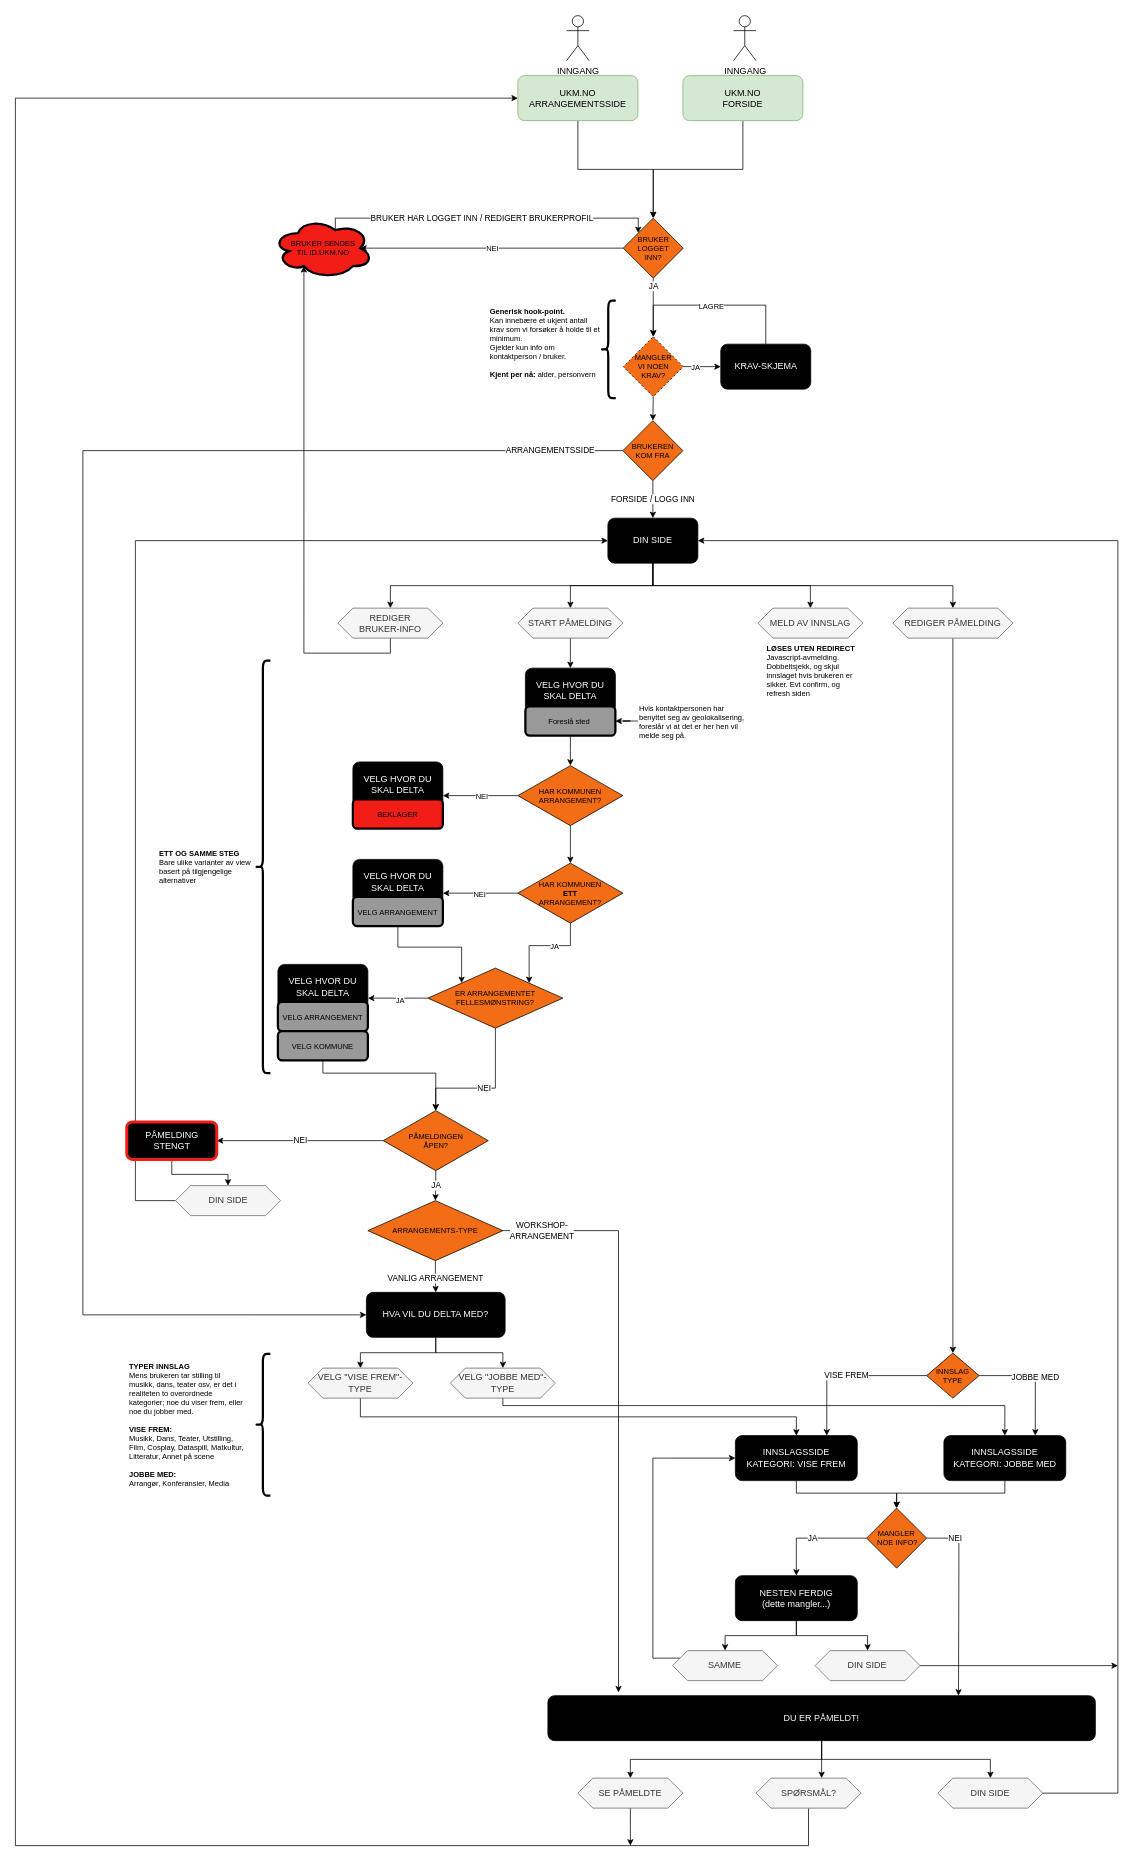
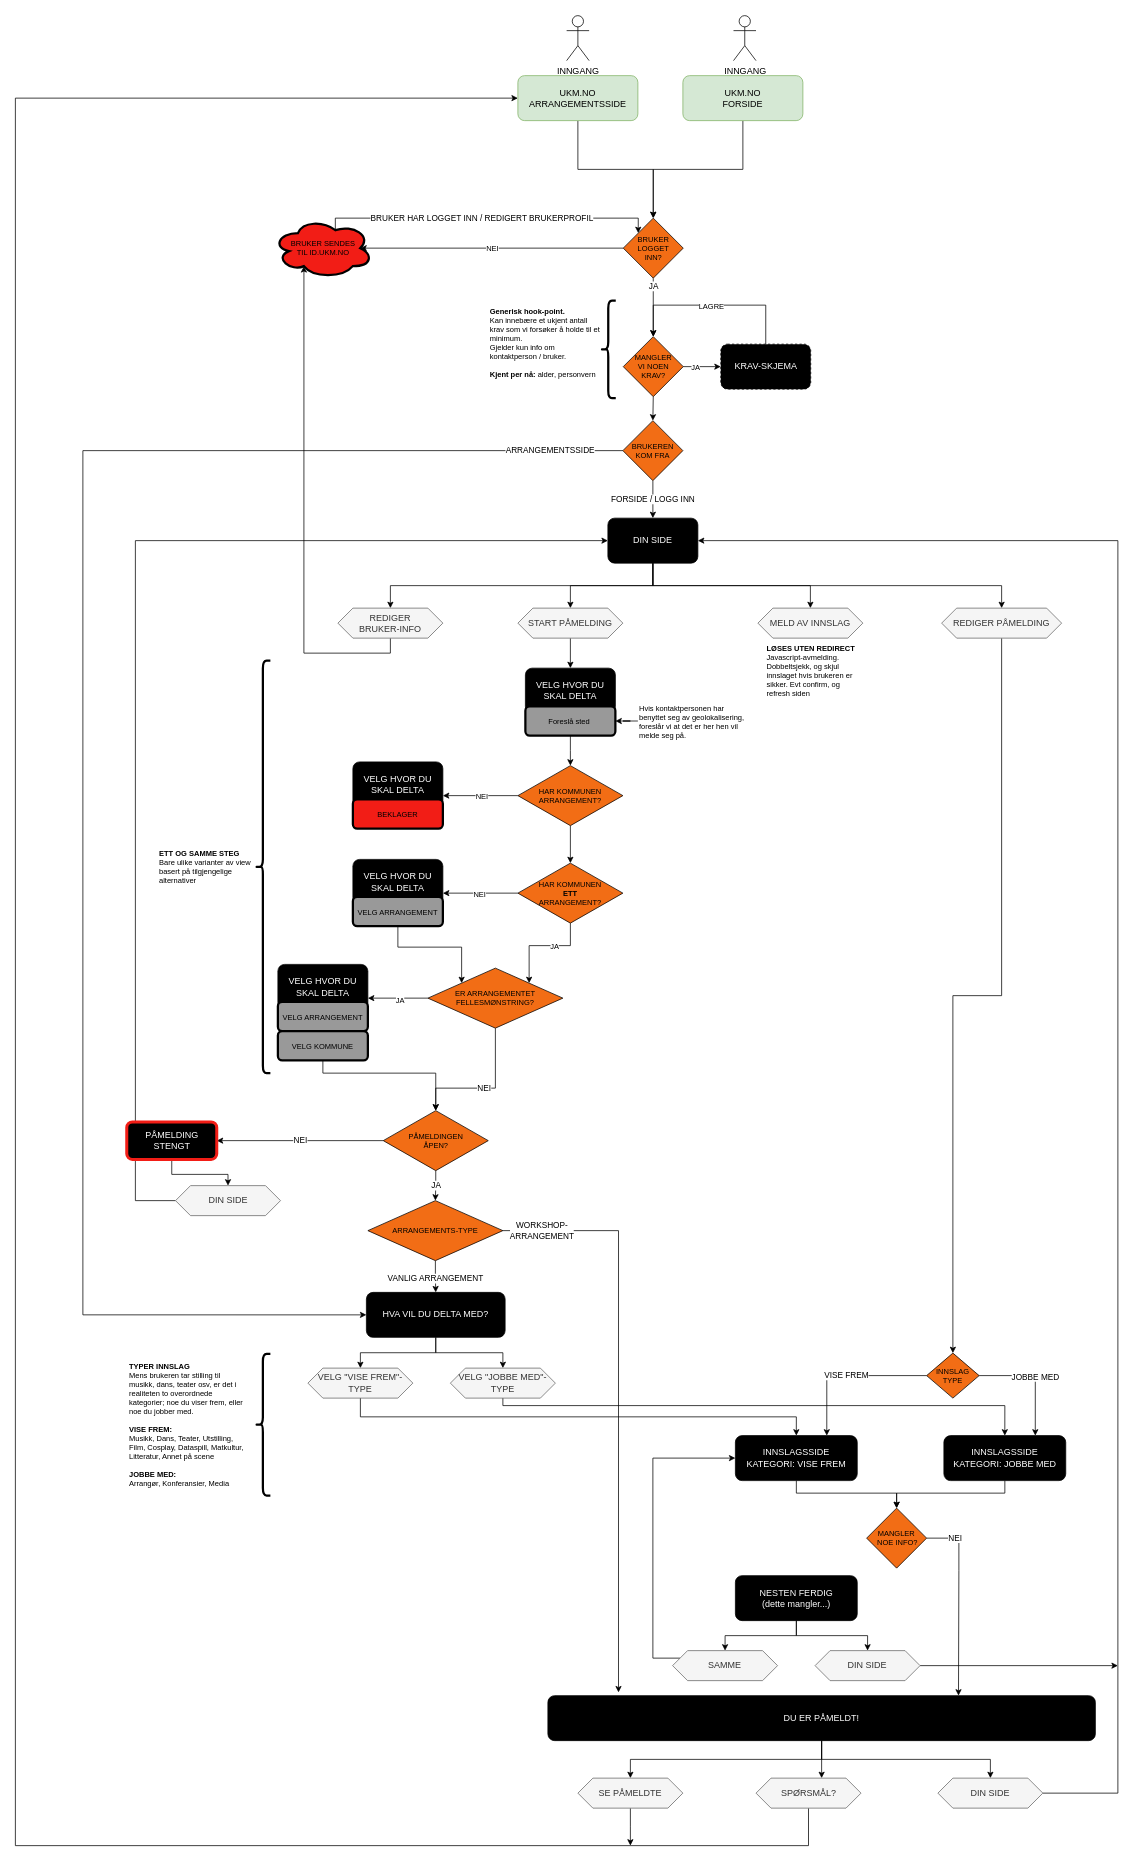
- <mxCell id="107" value="MANGLER&lt;br&gt;VI NOEN&lt;br&gt;KRAV?" style="rhombus;whiteSpace=wrap;html=1;fillColor=#F26D15;fontSize=10;spacing=4;dashed=1;" vertex="1" parent="106"><mxGeometry x="180" y="48" width="80" height="80" as="geometry" /></mxCell>
+ <mxCell id="107" value="MANGLER&lt;br&gt;VI NOEN&lt;br&gt;KRAV?" style="rhombus;whiteSpace=wrap;html=1;fillColor=#F26D15;fontSize=10;spacing=4;" vertex="1" parent="106"><mxGeometry x="180" y="48" width="80" height="80" as="geometry" /></mxCell>
- <mxCell id="110" value="KRAV-SKJEMA" style="rounded=1;whiteSpace=wrap;html=1;fillColor=#000000;fontColor=#FFFFFF;" vertex="1" parent="106"><mxGeometry x="310" y="58" width="120" height="60" as="geometry" /></mxCell>
+ <mxCell id="110" value="KRAV-SKJEMA" style="rounded=1;whiteSpace=wrap;html=1;fillColor=#000000;fontColor=#FFFFFF;dashed=1;" vertex="1" parent="106"><mxGeometry x="310" y="58" width="120" height="60" as="geometry" /></mxCell>
- <mxCell id="63" value="REDIGER PÅMELDING" style="shape=hexagon;perimeter=hexagonPerimeter2;whiteSpace=wrap;html=1;fixedSize=1;fillColor=#f5f5f5;strokeColor=#666666;fontColor=#333333;" vertex="1" parent="1"><mxGeometry x="1190" y="810" width="160" height="40" as="geometry" /></mxCell>
+ <mxCell id="63" value="REDIGER PÅMELDING" style="shape=hexagon;perimeter=hexagonPerimeter2;whiteSpace=wrap;html=1;fixedSize=1;fillColor=#f5f5f5;strokeColor=#666666;fontColor=#333333;" vertex="1" parent="1"><mxGeometry x="1255" y="810" width="160" height="40" as="geometry" /></mxCell>
- <mxCell id="74" value="JA" style="edgeStyle=orthogonalEdgeStyle;rounded=0;orthogonalLoop=1;jettySize=auto;html=1;entryX=0.5;entryY=0;entryDx=0;entryDy=0;" edge="1" parent="1" source="76" target="79"><mxGeometry relative="1" as="geometry" /></mxCell>
